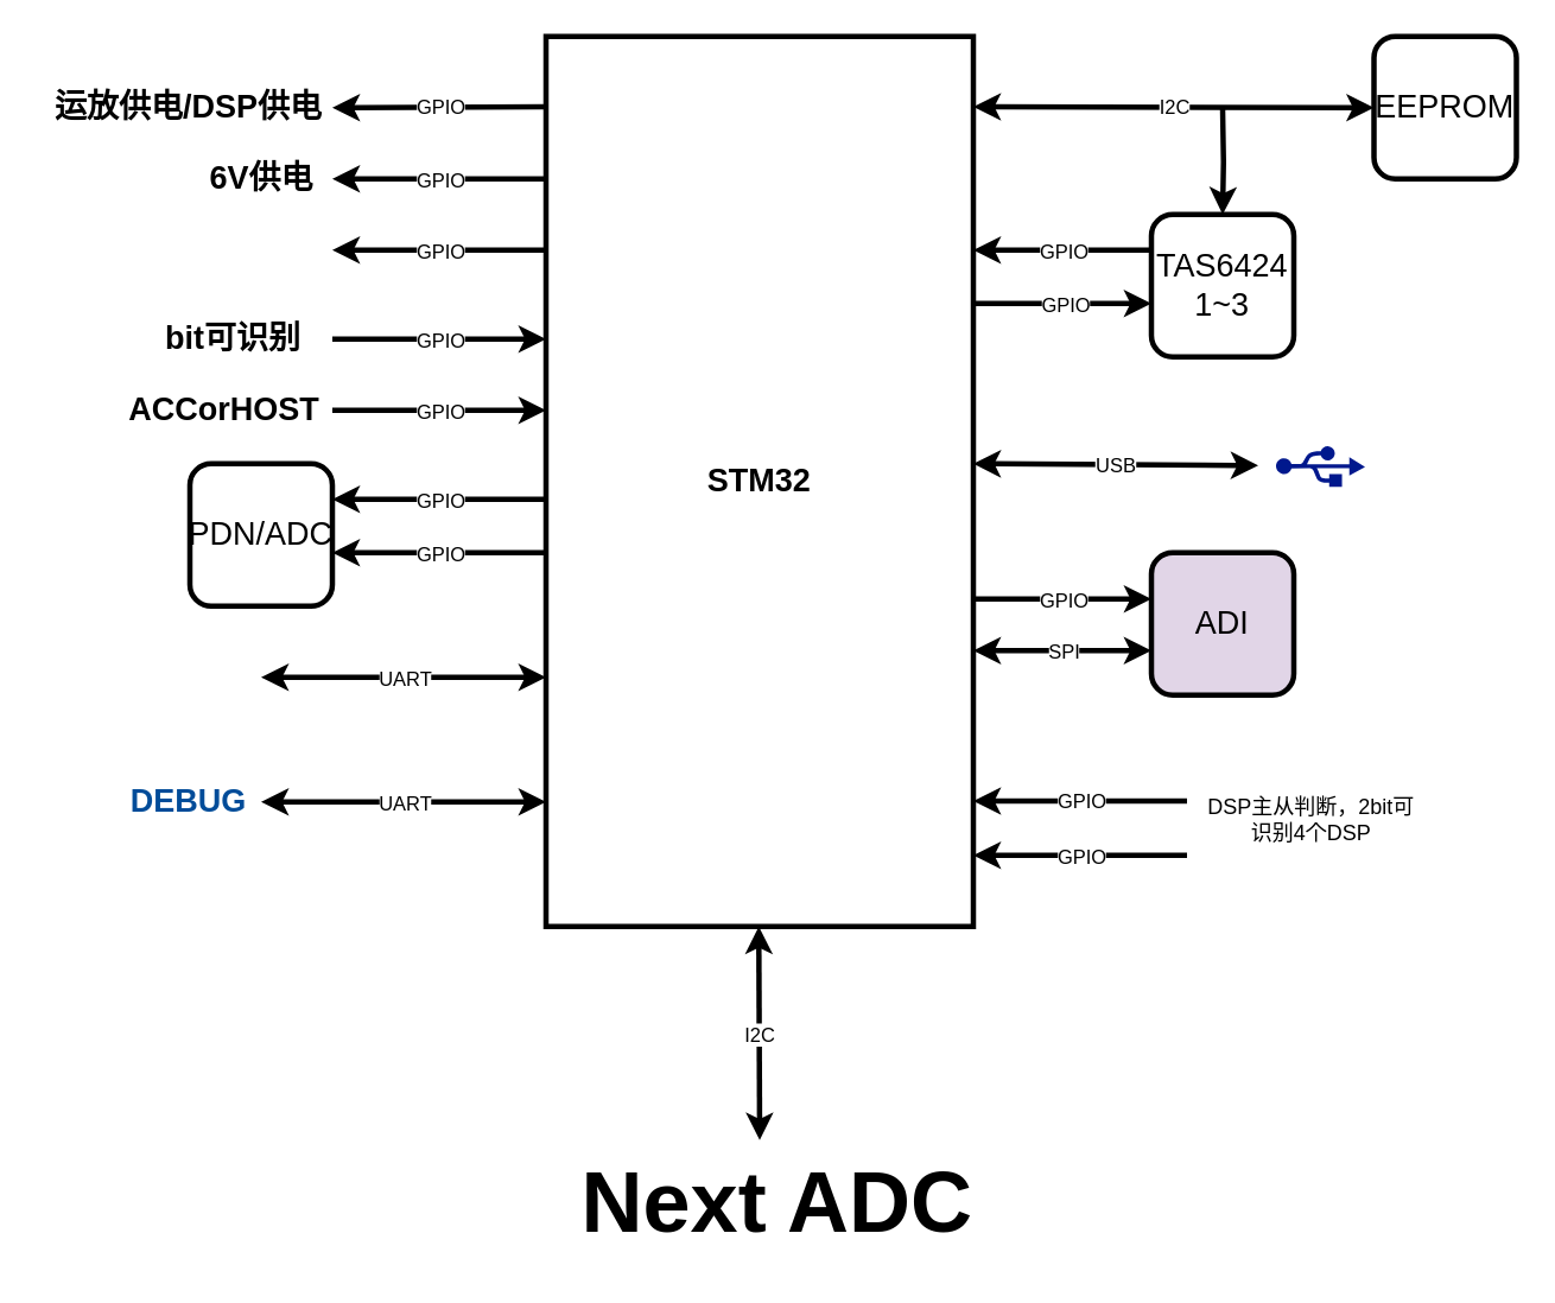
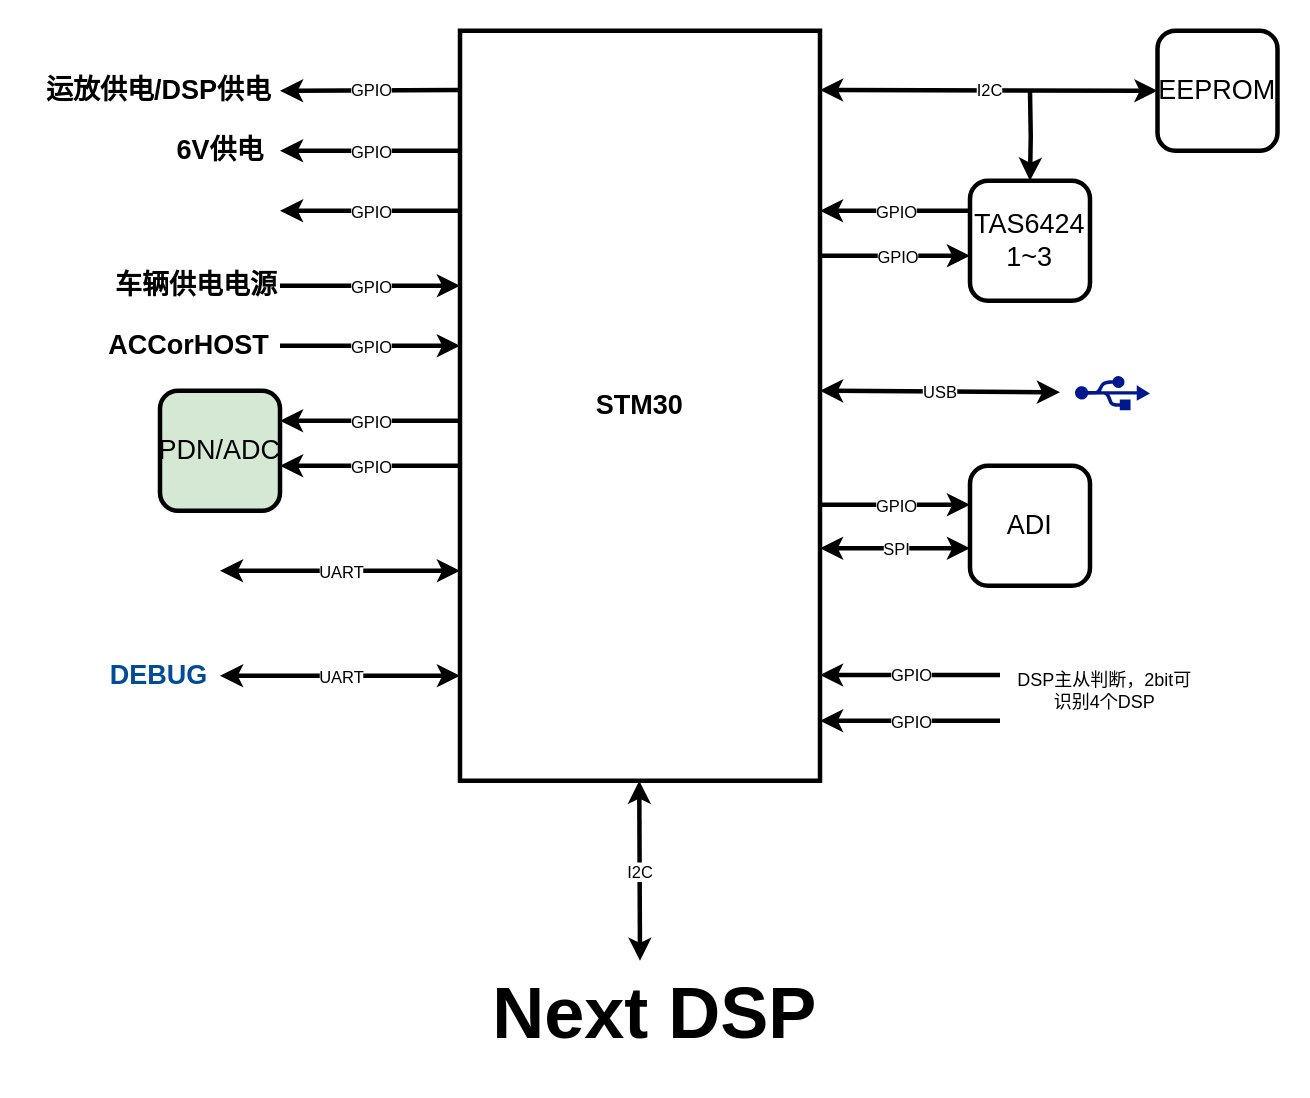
- <mxCell id="37" value="&lt;b&gt;&lt;font style=&quot;font-size: 18px&quot;&gt;bit可识别&lt;/font&gt;&lt;/b&gt;" style="text;html=1;align=center;verticalAlign=middle;resizable=0;points=[];autosize=1;" parent="1" vertex="1"><mxGeometry x="70" y="180" width="120" height="20" as="geometry" /></mxCell>
+ <mxCell id="37" value="&lt;b&gt;&lt;font style=&quot;font-size: 18px&quot;&gt;车辆供电电源&lt;/font&gt;&lt;/b&gt;" style="text;html=1;align=center;verticalAlign=middle;resizable=0;points=[];autosize=1;" parent="1" vertex="1"><mxGeometry x="70" y="180" width="120" height="20" as="geometry" /></mxCell>
- <mxCell id="2" value="&lt;font style=&quot;font-size: 18px&quot;&gt;&lt;b&gt;STM32&lt;/b&gt;&lt;/font&gt;" style="rounded=0;whiteSpace=wrap;html=1;strokeWidth=3;" parent="1" vertex="1"><mxGeometry x="306" y="20" width="240" height="500" as="geometry" /></mxCell>
+ <mxCell id="2" value="&lt;font style=&quot;font-size: 18px&quot;&gt;&lt;b&gt;STM30&lt;/b&gt;&lt;/font&gt;" style="rounded=0;whiteSpace=wrap;html=1;strokeWidth=3;" parent="1" vertex="1"><mxGeometry x="306" y="20" width="240" height="500" as="geometry" /></mxCell>
- <mxCell id="42" value="&lt;font style=&quot;font-size: 18px&quot;&gt;PDN/ADC&lt;/font&gt;" style="rounded=1;whiteSpace=wrap;html=1;strokeWidth=3;" parent="1" vertex="1"><mxGeometry x="106" y="260" width="80" height="80" as="geometry" /></mxCell>
+ <mxCell id="42" value="&lt;font style=&quot;font-size: 18px&quot;&gt;PDN/ADC&lt;/font&gt;" style="rounded=1;whiteSpace=wrap;html=1;strokeWidth=3;fillColor=#d5e8d4;" parent="1" vertex="1"><mxGeometry x="106" y="260" width="80" height="80" as="geometry" /></mxCell>
- <mxCell id="3" value="&lt;font style=&quot;font-size: 18px&quot;&gt;ADI&lt;/font&gt;" style="rounded=1;whiteSpace=wrap;html=1;strokeWidth=3;fillColor=#e1d5e7;" parent="1" vertex="1"><mxGeometry x="646" y="310" width="80" height="80" as="geometry" /></mxCell>
+ <mxCell id="3" value="&lt;font style=&quot;font-size: 18px&quot;&gt;ADI&lt;/font&gt;" style="rounded=1;whiteSpace=wrap;html=1;strokeWidth=3;" parent="1" vertex="1"><mxGeometry x="646" y="310" width="80" height="80" as="geometry" /></mxCell>
- <mxCell id="49" value="&lt;span style=&quot;font-size: 48px&quot;&gt;&lt;b&gt;Next ADC&lt;/b&gt;&lt;/span&gt;" style="text;html=1;strokeColor=none;fillColor=none;align=center;verticalAlign=middle;whiteSpace=wrap;rounded=0;" parent="1" vertex="1"><mxGeometry x="276" y="640" width="320" height="70" as="geometry" /></mxCell>
+ <mxCell id="49" value="&lt;span style=&quot;font-size: 48px&quot;&gt;&lt;b&gt;Next DSP&lt;/b&gt;&lt;/span&gt;" style="text;html=1;strokeColor=none;fillColor=none;align=center;verticalAlign=middle;whiteSpace=wrap;rounded=0;" parent="1" vertex="1"><mxGeometry x="276" y="640" width="320" height="70" as="geometry" /></mxCell>
